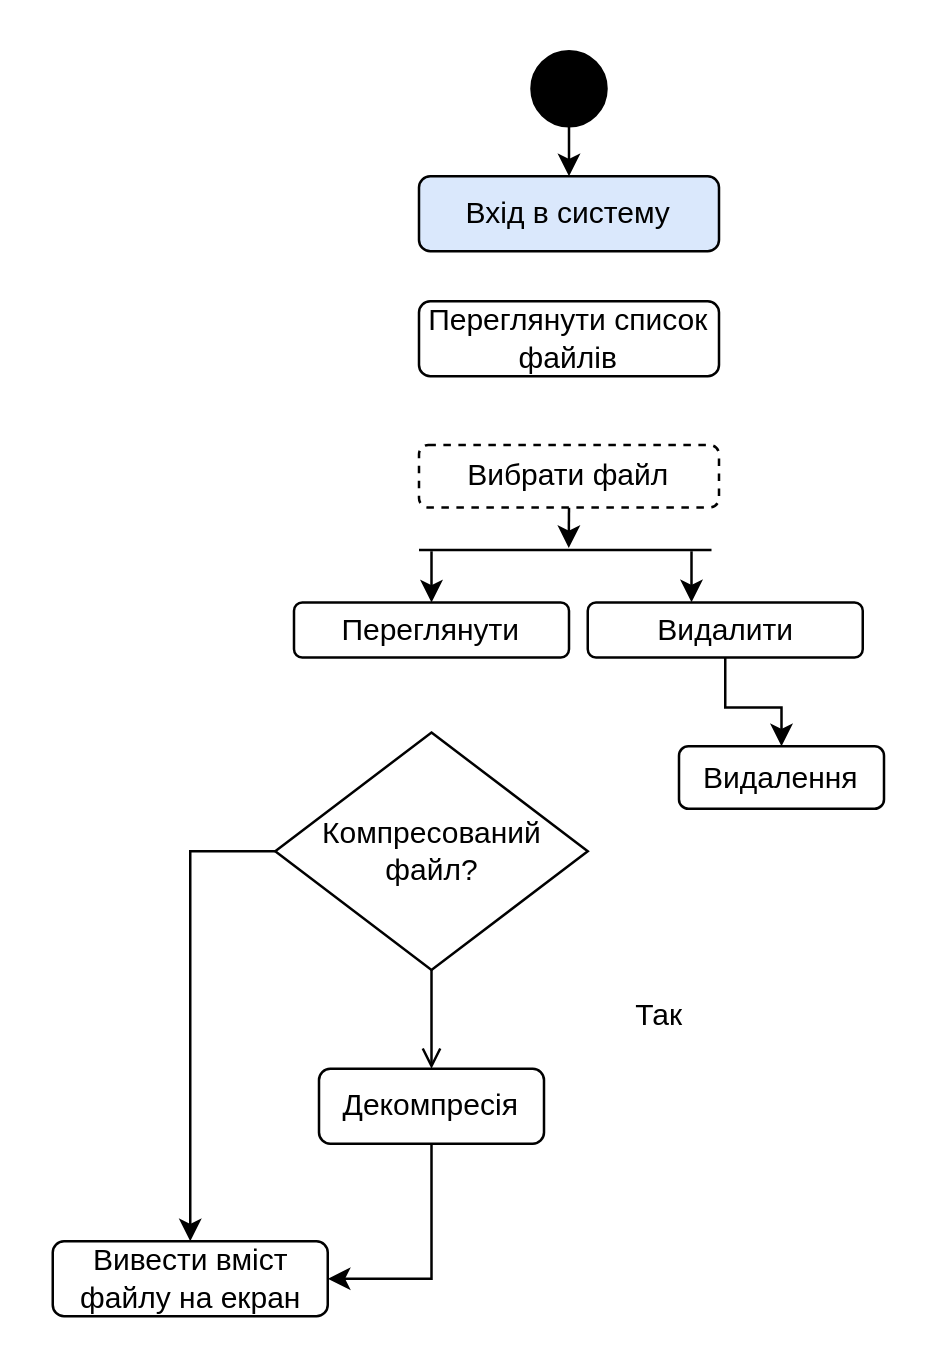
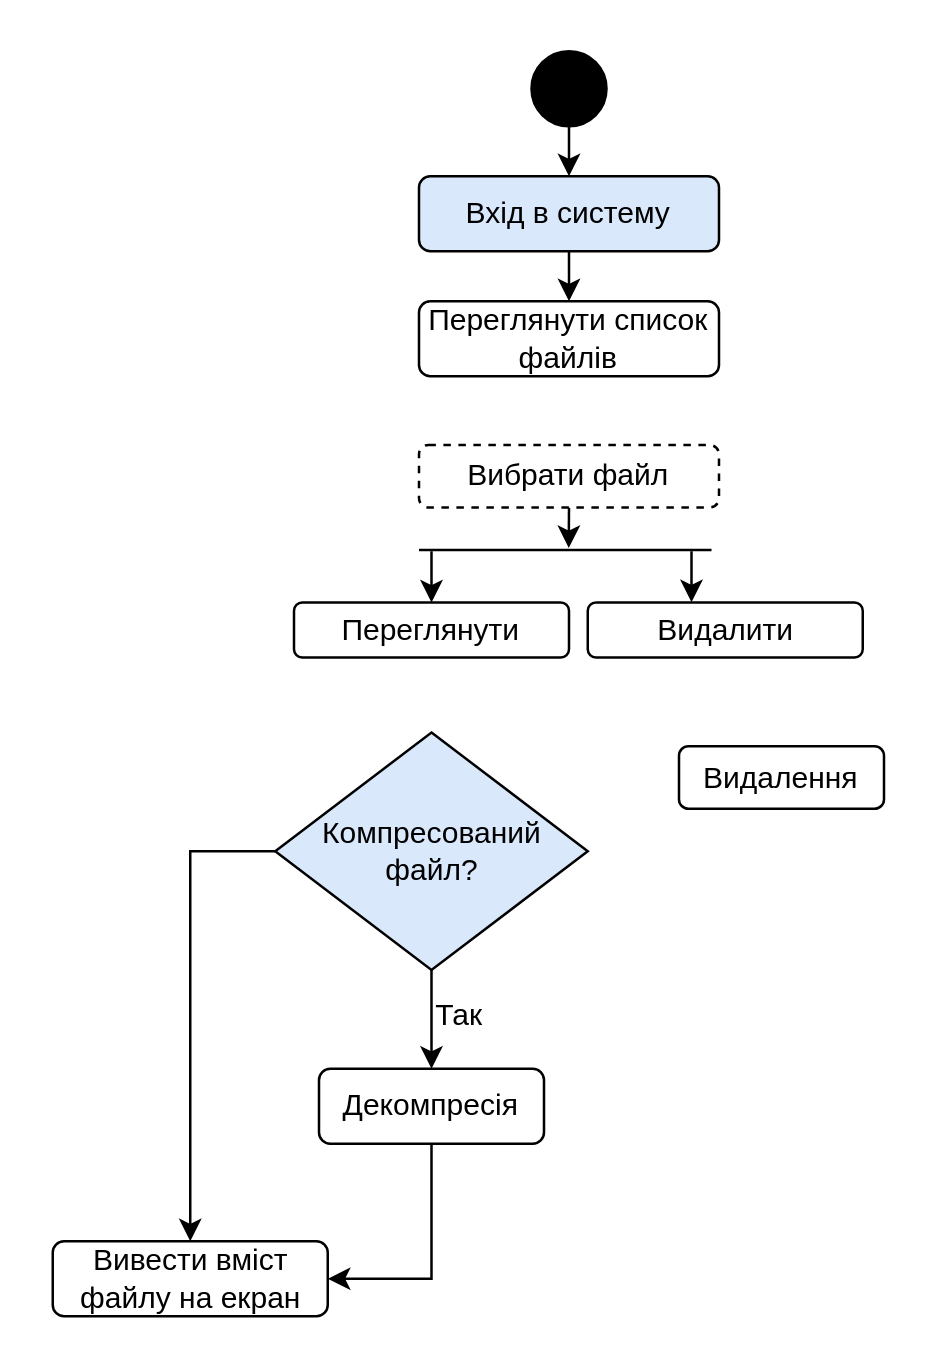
+ <mxCell id="5" value="" style="endArrow=classic;html=1;exitX=0.5;exitY=1;exitDx=0;exitDy=0;" parent="1" source="4" target="6" edge="1"><mxGeometry width="50" height="50" relative="1" as="geometry"><mxPoint x="164" y="170" as="sourcePoint" /><mxPoint x="227" y="150" as="targetPoint" /></mxGeometry></mxCell>
- <mxCell id="19" style="edgeStyle=orthogonalEdgeStyle;rounded=0;orthogonalLoop=1;jettySize=auto;html=1;exitX=0.5;exitY=1;exitDx=0;exitDy=0;entryX=0.5;entryY=0;entryDx=0;entryDy=0;" edge="1" parent="1" source="20" target="13"><mxGeometry relative="1" as="geometry" /></mxCell>
- <mxCell id="12" value="Компресований файл?" style="rhombus;whiteSpace=wrap;html=1;strokeColor=#000000;fillColor=#FFFFFF;" parent="1" vertex="1"><mxGeometry x="109.5" y="292.5" width="125" height="95" as="geometry" /></mxCell>
+ <mxCell id="12" value="Компресований файл?" style="rhombus;whiteSpace=wrap;html=1;strokeColor=#000000;fillColor=#dae8fc;" parent="1" vertex="1"><mxGeometry x="109.5" y="292.5" width="125" height="95" as="geometry" /></mxCell>
- <mxCell id="22" value="Так&lt;br&gt;" style="text;html=1;resizable=0;points=[];autosize=1;align=left;verticalAlign=top;spacingTop=-4;" vertex="1" parent="1"><mxGeometry x="252" y="396" width="22" height="22" as="geometry" /></mxCell>
+ <mxCell id="22" value="Так&lt;br&gt;" style="text;html=1;resizable=0;points=[];autosize=1;align=left;verticalAlign=top;spacingTop=-4;" vertex="1" parent="1"><mxGeometry x="172" y="396" width="22" height="22" as="geometry" /></mxCell>
- <mxCell id="11" value="" style="edgeStyle=orthogonalEdgeStyle;rounded=0;orthogonalLoop=1;jettySize=auto;html=1;endArrow=open;" parent="1" source="12" target="15" edge="1"><mxGeometry relative="1" as="geometry" /></mxCell>
+ <mxCell id="11" value="" style="edgeStyle=orthogonalEdgeStyle;rounded=0;orthogonalLoop=1;jettySize=auto;html=1;" parent="1" source="12" target="15" edge="1"><mxGeometry relative="1" as="geometry" /></mxCell>
